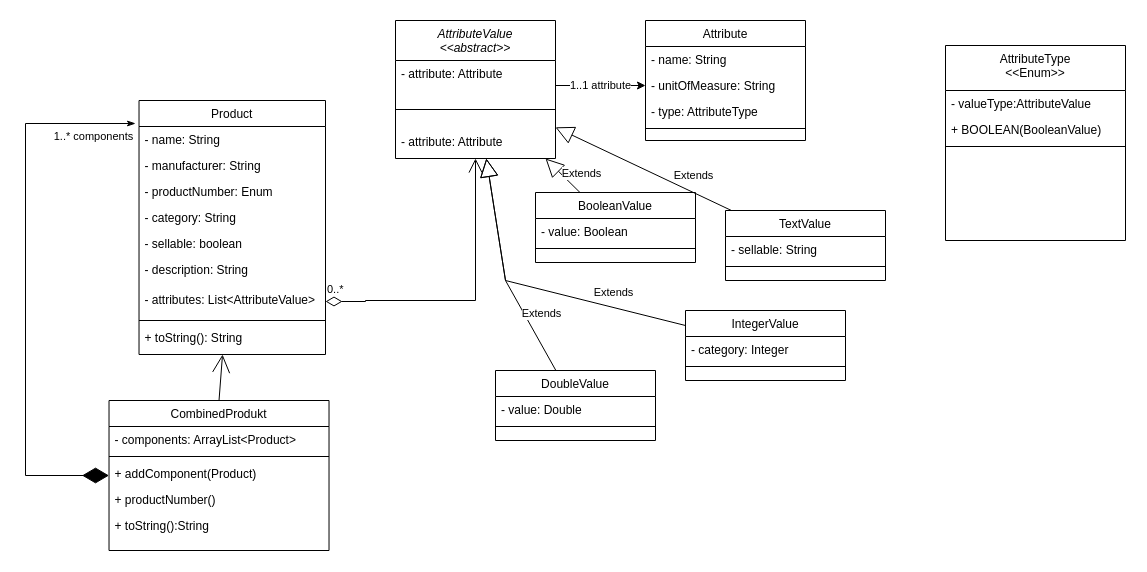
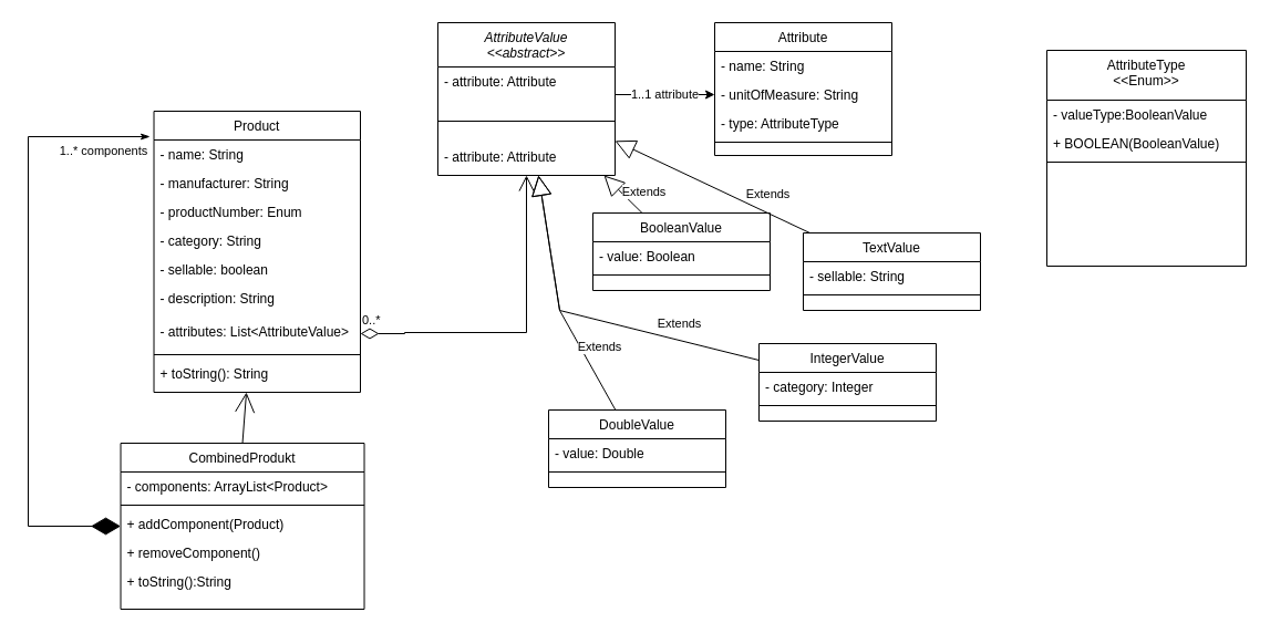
- <mxCell id="48" value="- valueType:AttributeValue" style="text;align=left;verticalAlign=top;spacingLeft=4;spacingRight=4;overflow=hidden;rotatable=0;points=[[0,0.5],[1,0.5]];portConstraint=eastwest;rounded=0;shadow=0;html=0;" parent="47" vertex="1"><mxGeometry y="45" width="180" height="26" as="geometry" /></mxCell>
+ <mxCell id="48" value="- valueType:BooleanValue" style="text;align=left;verticalAlign=top;spacingLeft=4;spacingRight=4;overflow=hidden;rotatable=0;points=[[0,0.5],[1,0.5]];portConstraint=eastwest;rounded=0;shadow=0;html=0;" parent="47" vertex="1"><mxGeometry y="45" width="180" height="26" as="geometry" /></mxCell>
- <mxCell id="6" value="+ productNumber()" style="text;align=left;verticalAlign=top;spacingLeft=4;spacingRight=4;overflow=hidden;rotatable=0;points=[[0,0.5],[1,0.5]];portConstraint=eastwest;" parent="2" vertex="1"><mxGeometry y="86" width="220" height="26" as="geometry" /></mxCell>
+ <mxCell id="6" value="+ removeComponent()" style="text;align=left;verticalAlign=top;spacingLeft=4;spacingRight=4;overflow=hidden;rotatable=0;points=[[0,0.5],[1,0.5]];portConstraint=eastwest;" parent="2" vertex="1"><mxGeometry y="86" width="220" height="26" as="geometry" /></mxCell>
